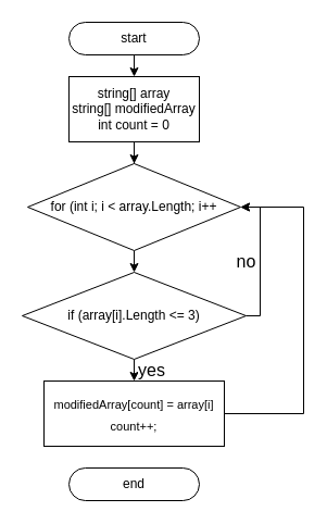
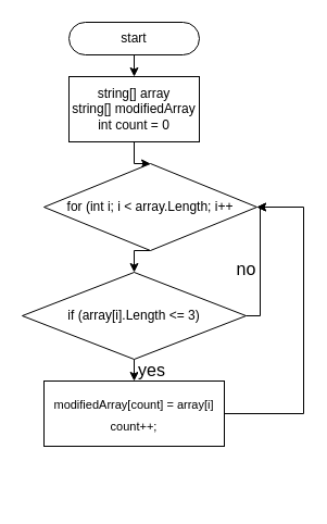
- <mxCell id="7" value="for (int i; i &amp;lt; array.Length; i++" style="rhombus;whiteSpace=wrap;html=1;" vertex="1" parent="1"><mxGeometry x="25" y="150" width="196" height="80" as="geometry" /></mxCell>
+ <mxCell id="7" value="for (int i; i &amp;lt; array.Length; i++" style="rhombus;whiteSpace=wrap;html=1;" vertex="1" parent="1"><mxGeometry x="40" y="150" width="196" height="80" as="geometry" /></mxCell>
- <mxCell id="13" value="end" style="rounded=1;whiteSpace=wrap;html=1;arcSize=50;" vertex="1" parent="1"><mxGeometry x="63" y="430" width="120" height="30" as="geometry" /></mxCell>
